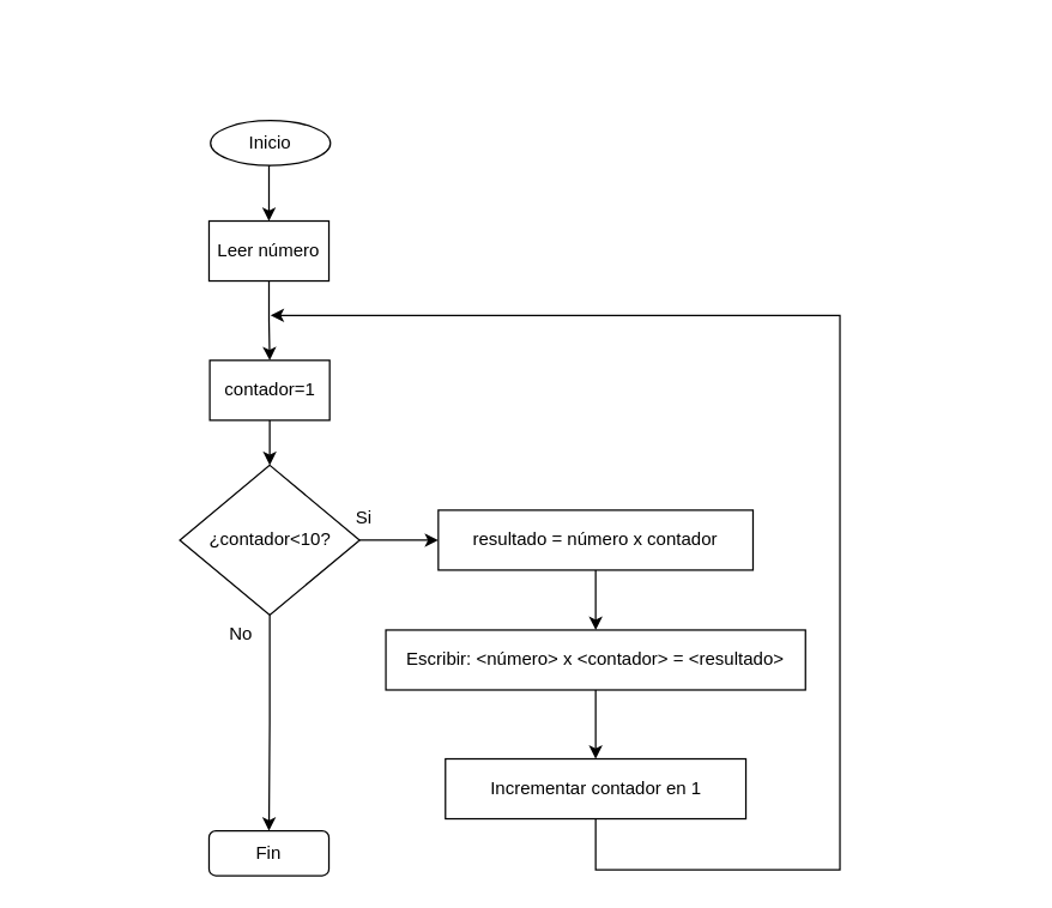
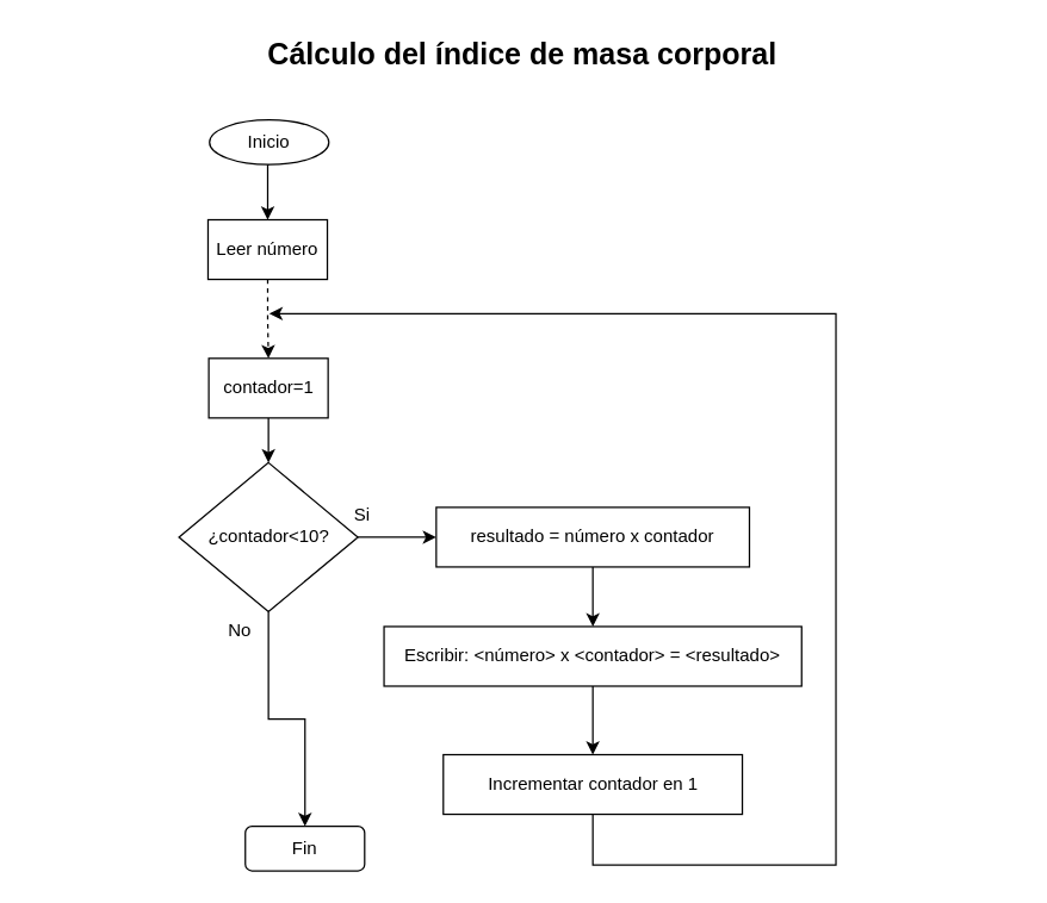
+ <mxCell id="4" value="&lt;font style=&quot;font-size: 20px;&quot;&gt;&lt;b&gt;Cálculo del índice de masa corporal&lt;/b&gt;&lt;/font&gt;" style="text;html=1;align=center;verticalAlign=middle;whiteSpace=wrap;rounded=0;" vertex="1" parent="1"><mxGeometry x="20" y="20" width="660" height="30" as="geometry" /></mxCell>
- <mxCell id="5" style="edgeStyle=orthogonalEdgeStyle;rounded=0;orthogonalLoop=1;jettySize=auto;html=1;exitX=0.5;exitY=1;exitDx=0;exitDy=0;entryX=0.5;entryY=0;entryDx=0;entryDy=0;" edge="1" parent="1" source="6" target="10"><mxGeometry relative="1" as="geometry"><mxPoint x="179" y="202" as="targetPoint" /></mxGeometry></mxCell>
+ <mxCell id="5" style="edgeStyle=orthogonalEdgeStyle;rounded=0;orthogonalLoop=1;jettySize=auto;html=1;exitX=0.5;exitY=1;exitDx=0;exitDy=0;entryX=0.5;entryY=0;entryDx=0;entryDy=0;dashed=1;" edge="1" parent="1" source="6" target="10"><mxGeometry relative="1" as="geometry"><mxPoint x="179" y="202" as="targetPoint" /></mxGeometry></mxCell>
- <mxCell id="7" value="Fin" style="rounded=1;whiteSpace=wrap;html=1;" vertex="1" parent="1"><mxGeometry x="139" y="554" width="80" height="30" as="geometry" /></mxCell>
+ <mxCell id="7" value="Fin" style="rounded=1;whiteSpace=wrap;html=1;" vertex="1" parent="1"><mxGeometry x="164" y="554" width="80" height="30" as="geometry" /></mxCell>
